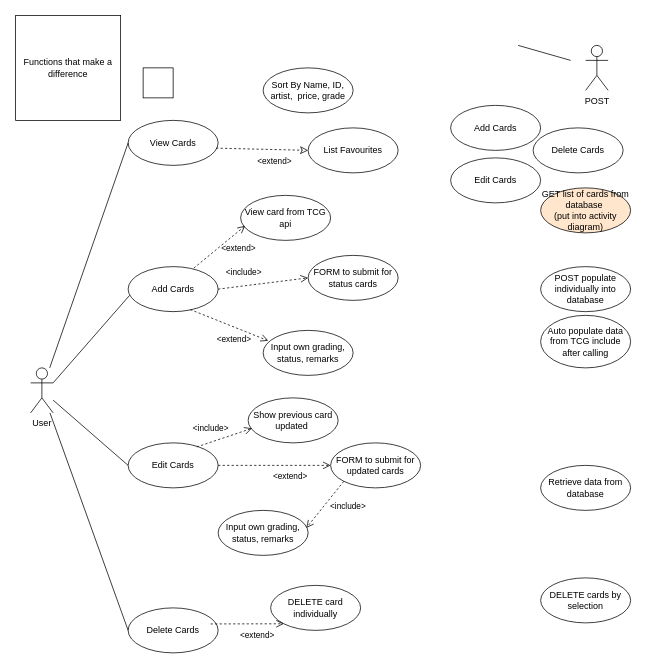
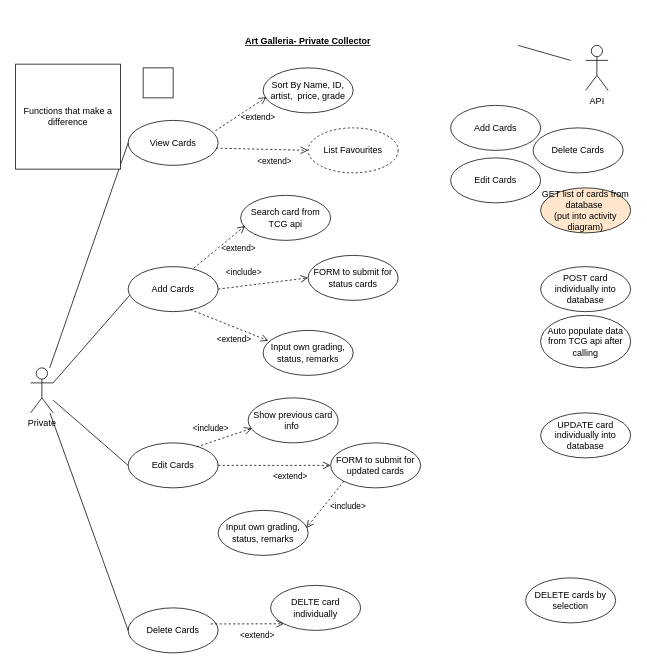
+ <mxCell id="6" value="Art Galleria- Private Collector" style="text;html=1;strokeColor=none;fillColor=none;align=center;verticalAlign=middle;whiteSpace=wrap;rounded=0;fontStyle=5" parent="1" vertex="1"><mxGeometry x="280" y="40" width="260" height="30" as="geometry" /></mxCell>
- <mxCell id="32" value="Functions that make a difference" style="whiteSpace=wrap;html=1;aspect=fixed;movable=1;resizable=1;rotatable=1;deletable=1;editable=1;connectable=1;" vertex="1" parent="1"><mxGeometry width="140" height="140" as="geometry" x="20" y="20" /></mxCell>
+ <mxCell id="32" value="Functions that make a difference" style="whiteSpace=wrap;html=1;aspect=fixed;movable=1;resizable=1;rotatable=1;deletable=1;editable=1;connectable=1;" vertex="1" parent="1"><mxGeometry x="20" y="85" width="140" height="140" as="geometry" /></mxCell>
- <mxCell id="4" value="POST" style="shape=umlActor;verticalLabelPosition=bottom;verticalAlign=top;html=1;outlineConnect=0;" parent="3" vertex="1"><mxGeometry x="60" y="30" width="30" height="60" as="geometry" /></mxCell>
+ <mxCell id="4" value="API" style="shape=umlActor;verticalLabelPosition=bottom;verticalAlign=top;html=1;outlineConnect=0;" parent="3" vertex="1"><mxGeometry x="60" y="30" width="30" height="60" as="geometry" /></mxCell>
+ <mxCell id="33" value="&amp;lt;extend&amp;gt;" style="endArrow=open;startArrow=none;endFill=0;startFill=0;endSize=8;html=1;verticalAlign=bottom;dashed=1;labelBackgroundColor=none;rounded=0;jumpStyle=none;jumpSize=22;exitX=0.97;exitY=0.23;exitDx=0;exitDy=0;entryX=0.037;entryY=0.65;entryDx=0;entryDy=0;entryPerimeter=0;exitPerimeter=0;" edge="1" parent="1" source="10" target="8"><mxGeometry x="0.278" y="-24" width="160" relative="1" as="geometry"><mxPoint x="296" y="193" as="sourcePoint" /><mxPoint x="567" y="181" as="targetPoint" /><mxPoint as="offset" /></mxGeometry></mxCell>
- <mxCell id="31" value="&amp;lt;extend&amp;gt;" style="endArrow=classic;startArrow=none;endFill=0;startFill=0;endSize=8;html=1;verticalAlign=bottom;dashed=1;labelBackgroundColor=none;rounded=0;jumpStyle=none;jumpSize=22;exitX=0.977;exitY=0.617;exitDx=0;exitDy=0;entryX=0;entryY=0.5;entryDx=0;entryDy=0;exitPerimeter=0;" edge="1" parent="1" source="10" target="14"><mxGeometry x="0.278" y="-24" width="160" relative="1" as="geometry"><mxPoint x="730" y="290" as="sourcePoint" /><mxPoint x="290" y="220" as="targetPoint" /><mxPoint as="offset" /></mxGeometry></mxCell>
+ <mxCell id="31" value="&amp;lt;extend&amp;gt;" style="endArrow=open;startArrow=none;endFill=0;startFill=0;endSize=8;html=1;verticalAlign=bottom;dashed=1;labelBackgroundColor=none;rounded=0;jumpStyle=none;jumpSize=22;exitX=0.977;exitY=0.617;exitDx=0;exitDy=0;entryX=0;entryY=0.5;entryDx=0;entryDy=0;exitPerimeter=0;" edge="1" parent="1" source="10" target="14"><mxGeometry x="0.278" y="-24" width="160" relative="1" as="geometry"><mxPoint x="730" y="290" as="sourcePoint" /><mxPoint x="290" y="220" as="targetPoint" /><mxPoint as="offset" /></mxGeometry></mxCell>
- <mxCell id="14" value="List Favourites" style="ellipse;whiteSpace=wrap;html=1;" vertex="1" parent="1"><mxGeometry x="410" y="170" width="120" height="60" as="geometry" /></mxCell>
+ <mxCell id="14" value="List Favourites" style="ellipse;whiteSpace=wrap;html=1;dashed=1;" vertex="1" parent="1"><mxGeometry x="410" y="170" width="120" height="60" as="geometry" /></mxCell>
- <mxCell id="17" value="View card from TCG api" style="ellipse;whiteSpace=wrap;html=1;" vertex="1" parent="1"><mxGeometry x="320" y="260" width="120" height="60" as="geometry" /></mxCell>
+ <mxCell id="17" value="Search card from TCG api" style="ellipse;whiteSpace=wrap;html=1;" vertex="1" parent="1"><mxGeometry x="320" y="260" width="120" height="60" as="geometry" /></mxCell>
- <mxCell id="16" value="POST populate individually into database" style="ellipse;whiteSpace=wrap;html=1;" vertex="1" parent="1"><mxGeometry x="720" y="355" width="120" height="60" as="geometry" /></mxCell>
+ <mxCell id="16" value="POST card individually into database" style="ellipse;whiteSpace=wrap;html=1;" vertex="1" parent="1"><mxGeometry x="720" y="355" width="120" height="60" as="geometry" /></mxCell>
- <mxCell id="18" value="Auto populate data from TCG include after calling" style="ellipse;whiteSpace=wrap;html=1;" vertex="1" parent="1"><mxGeometry x="720" y="420" width="120" height="70" as="geometry" /></mxCell>
+ <mxCell id="18" value="Auto populate data from TCG api after calling" style="ellipse;whiteSpace=wrap;html=1;" vertex="1" parent="1"><mxGeometry x="720" y="420" width="120" height="70" as="geometry" /></mxCell>
- <mxCell id="36" value="Show previous card updated&amp;nbsp;" style="ellipse;whiteSpace=wrap;html=1;" vertex="1" parent="1"><mxGeometry x="330" y="530" width="120" height="60" as="geometry" /></mxCell>
+ <mxCell id="36" value="Show previous card info&amp;nbsp;" style="ellipse;whiteSpace=wrap;html=1;" vertex="1" parent="1"><mxGeometry x="330" y="530" width="120" height="60" as="geometry" /></mxCell>
- <mxCell id="7" value="User" style="shape=umlActor;verticalLabelPosition=bottom;verticalAlign=top;html=1;outlineConnect=0;" parent="1" vertex="1"><mxGeometry x="40" y="490" width="30" height="60" as="geometry" /></mxCell>
+ <mxCell id="7" value="Private" style="shape=umlActor;verticalLabelPosition=bottom;verticalAlign=top;html=1;outlineConnect=0;" parent="1" vertex="1"><mxGeometry x="40" y="490" width="30" height="60" as="geometry" /></mxCell>
+ <mxCell id="22" value="UPDATE card individually into database" style="ellipse;whiteSpace=wrap;html=1;" vertex="1" parent="1"><mxGeometry x="720" y="550" width="120" height="60" as="geometry" /></mxCell>
- <mxCell id="23" value="Retrieve data from database" style="ellipse;whiteSpace=wrap;html=1;" vertex="1" parent="1"><mxGeometry x="720" y="620" width="120" height="60" as="geometry" /></mxCell>
- <mxCell id="29" value="DELETE cards by selection" style="ellipse;whiteSpace=wrap;html=1;" vertex="1" parent="1"><mxGeometry x="720" y="770" width="120" height="60" as="geometry" /></mxCell>
+ <mxCell id="29" value="DELETE cards by selection" style="ellipse;whiteSpace=wrap;html=1;" vertex="1" parent="1"><mxGeometry x="700" y="770" width="120" height="60" as="geometry" /></mxCell>
- <mxCell id="28" value="DELETE card individually" style="ellipse;whiteSpace=wrap;html=1;" vertex="1" parent="1"><mxGeometry x="360" y="780" width="120" height="60" as="geometry" /></mxCell>
+ <mxCell id="28" value="DELTE card individually" style="ellipse;whiteSpace=wrap;html=1;" vertex="1" parent="1"><mxGeometry x="360" y="780" width="120" height="60" as="geometry" /></mxCell>
